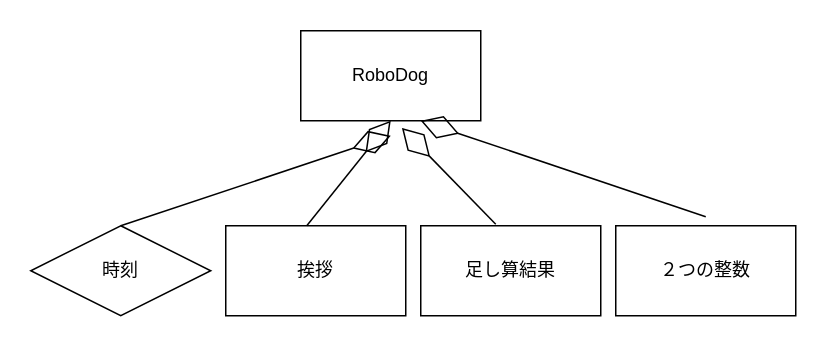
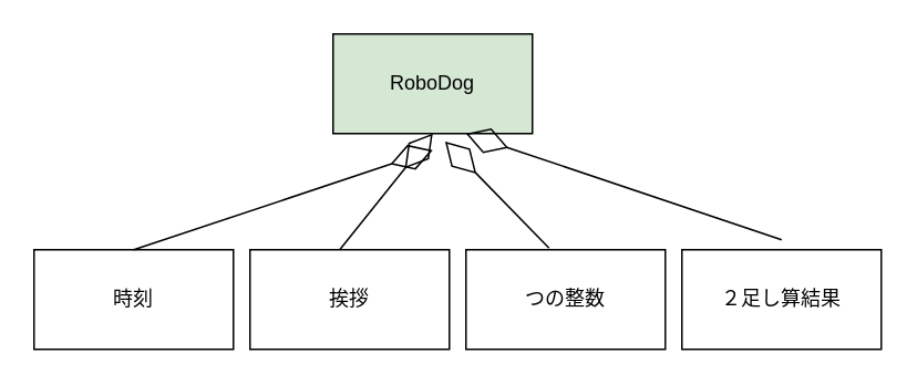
- <mxCell id="2" value="RoboDog" style="rounded=0;whiteSpace=wrap;html=1;" vertex="1" parent="1"><mxGeometry x="200" y="20" width="120" height="60" as="geometry" /></mxCell>
+ <mxCell id="2" value="RoboDog" style="rounded=0;whiteSpace=wrap;html=1;fillColor=#d5e8d4;" vertex="1" parent="1"><mxGeometry x="200" y="20" width="120" height="60" as="geometry" /></mxCell>
- <mxCell id="3" value="時刻" style="rhombus;whiteSpace=wrap;html=1;" vertex="1" parent="1"><mxGeometry x="20" y="150" width="120" height="60" as="geometry" /></mxCell>
+ <mxCell id="3" value="時刻" style="rounded=0;whiteSpace=wrap;html=1;" vertex="1" parent="1"><mxGeometry x="20" y="150" width="120" height="60" as="geometry" /></mxCell>
- <mxCell id="5" value="足し算結果" style="rounded=0;whiteSpace=wrap;html=1;" vertex="1" parent="1"><mxGeometry x="280" y="150" width="120" height="60" as="geometry" /></mxCell>
+ <mxCell id="5" value="つの整数" style="rounded=0;whiteSpace=wrap;html=1;" vertex="1" parent="1"><mxGeometry x="280" y="150" width="120" height="60" as="geometry" /></mxCell>
- <mxCell id="6" value="２つの整数" style="rounded=0;whiteSpace=wrap;html=1;" vertex="1" parent="1"><mxGeometry x="410" y="150" width="120" height="60" as="geometry" /></mxCell>
+ <mxCell id="6" value="２足し算結果" style="rounded=0;whiteSpace=wrap;html=1;" vertex="1" parent="1"><mxGeometry x="410" y="150" width="120" height="60" as="geometry" /></mxCell>
